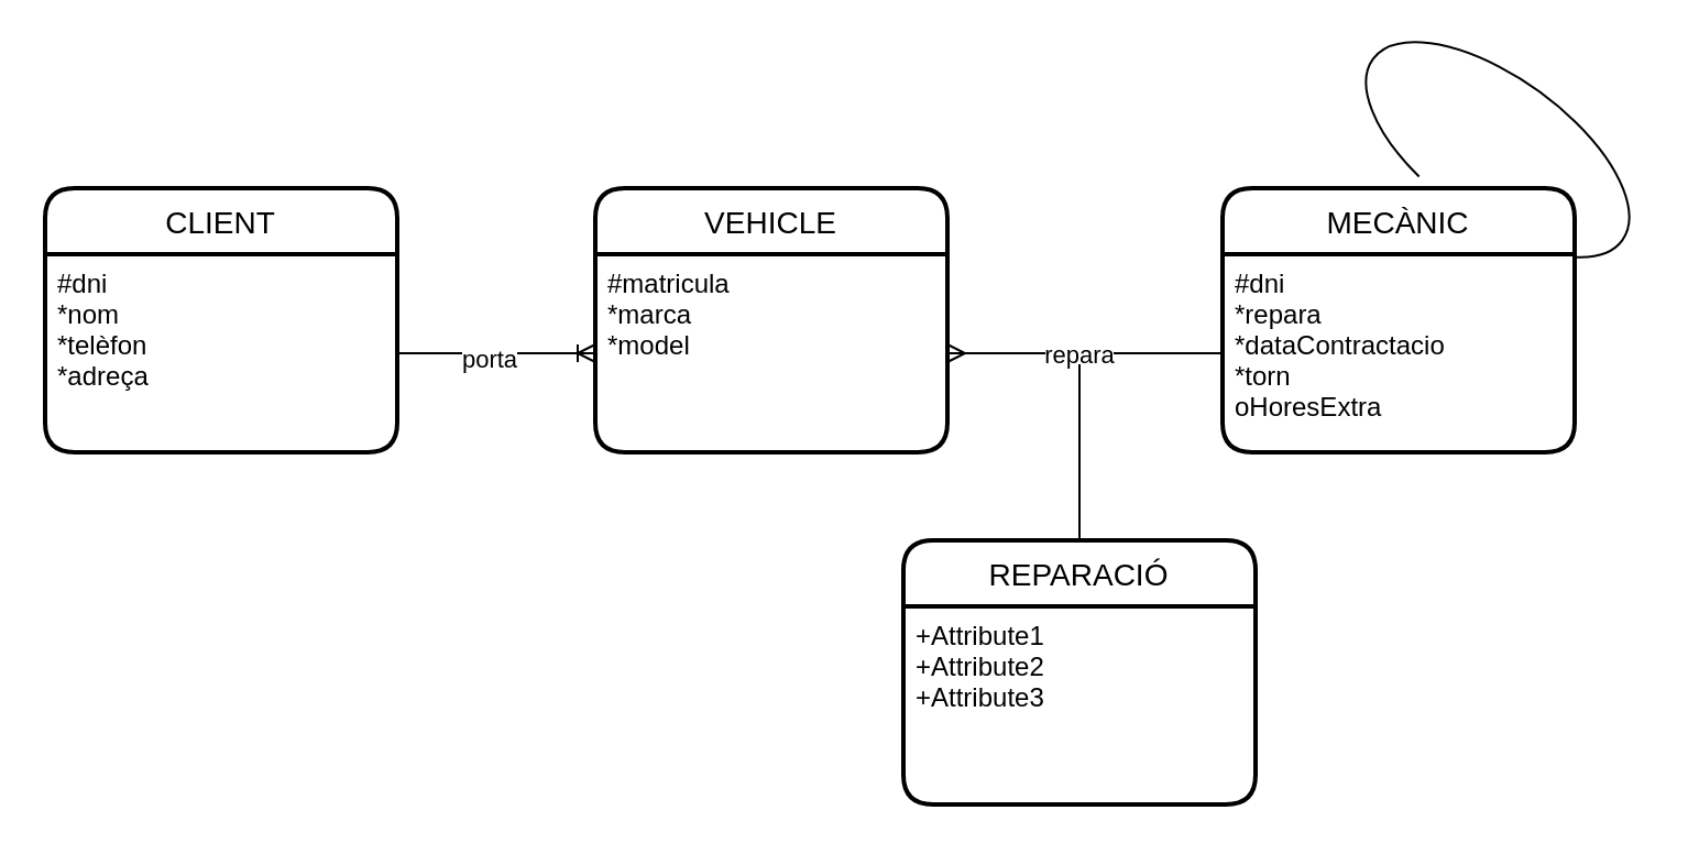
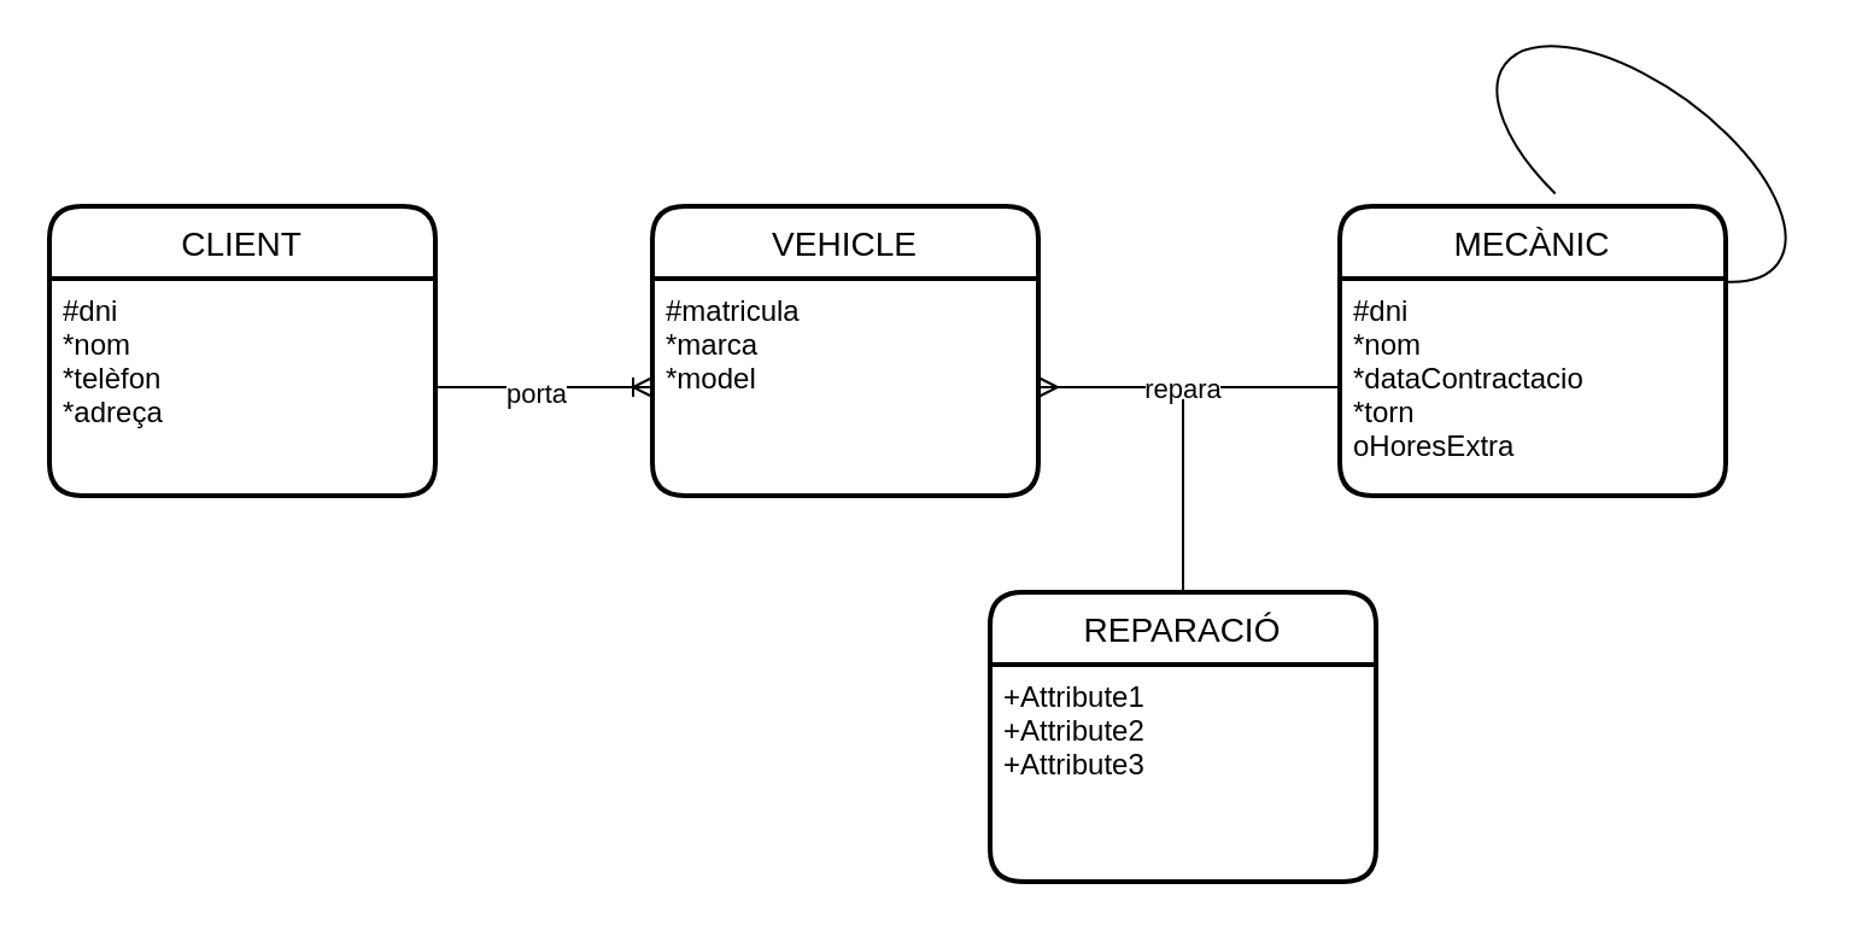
- <mxCell id="3" value="#dni&#10;*repara&#10;*dataContractacio&#10;*torn&#10;oHoresExtra" style="align=left;strokeColor=none;fillColor=none;spacingLeft=4;fontSize=12;verticalAlign=top;resizable=0;rotatable=0;part=1;" vertex="1" parent="2"><mxGeometry y="30" width="160" height="90" as="geometry" /></mxCell>
+ <mxCell id="3" value="#dni&#10;*nom&#10;*dataContractacio&#10;*torn&#10;oHoresExtra" style="align=left;strokeColor=none;fillColor=none;spacingLeft=4;fontSize=12;verticalAlign=top;resizable=0;rotatable=0;part=1;" vertex="1" parent="2"><mxGeometry y="30" width="160" height="90" as="geometry" /></mxCell>
